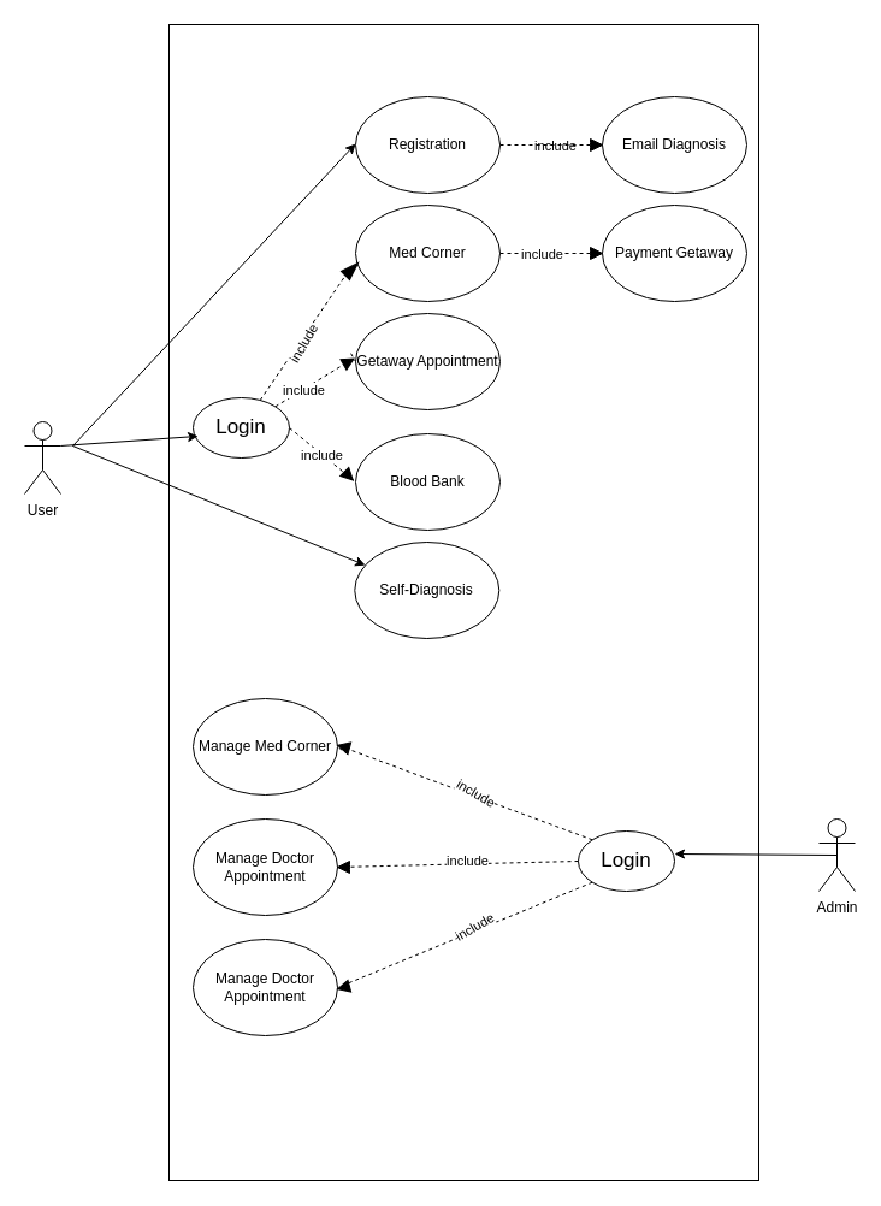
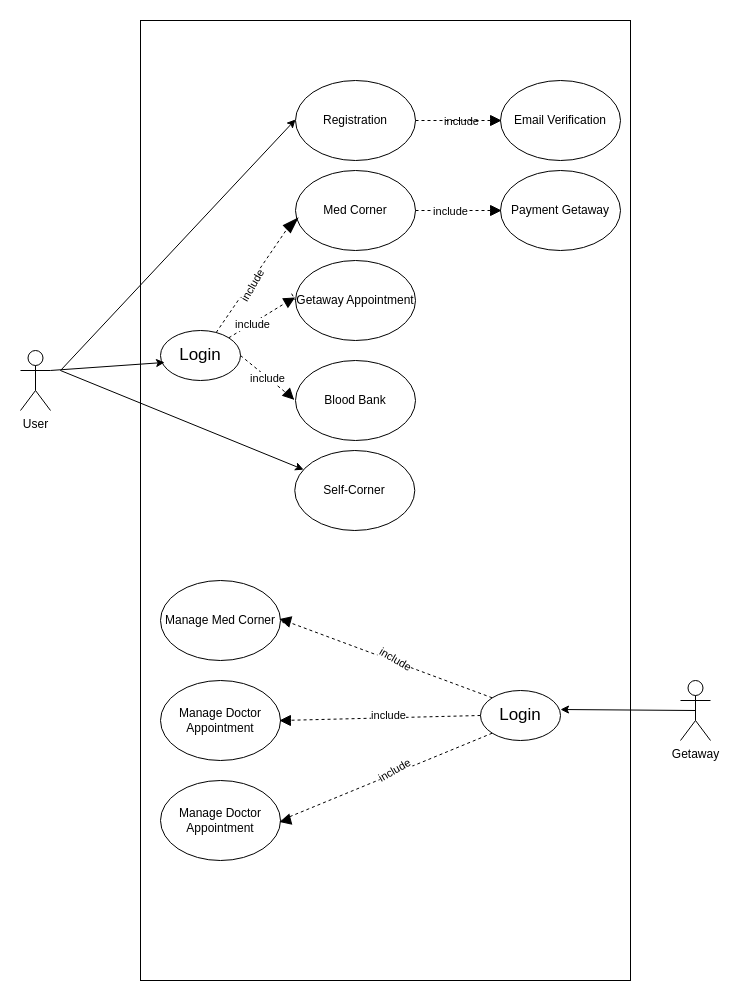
- <mxCell id="29" value="Email Diagnosis" style="ellipse;whiteSpace=wrap;html=1;" vertex="1" parent="1"><mxGeometry x="500" y="80" width="120" height="80" as="geometry" /></mxCell>
+ <mxCell id="29" value="Email Verification" style="ellipse;whiteSpace=wrap;html=1;" vertex="1" parent="1"><mxGeometry x="500" y="80" width="120" height="80" as="geometry" /></mxCell>
- <mxCell id="6" value="Self-Diagnosis" style="ellipse;whiteSpace=wrap;html=1;" vertex="1" parent="1"><mxGeometry x="294.27" y="450" width="120" height="80" as="geometry" /></mxCell>
+ <mxCell id="6" value="Self-Corner" style="ellipse;whiteSpace=wrap;html=1;" vertex="1" parent="1"><mxGeometry x="294.27" y="450" width="120" height="80" as="geometry" /></mxCell>
- <mxCell id="3" value="Admin" style="shape=umlActor;verticalLabelPosition=bottom;verticalAlign=top;html=1;outlineConnect=0;" vertex="1" parent="1"><mxGeometry x="680" y="680" width="30" height="60" as="geometry" /></mxCell>
+ <mxCell id="3" value="Getaway" style="shape=umlActor;verticalLabelPosition=bottom;verticalAlign=top;html=1;outlineConnect=0;" vertex="1" parent="1"><mxGeometry x="680" y="680" width="30" height="60" as="geometry" /></mxCell>
